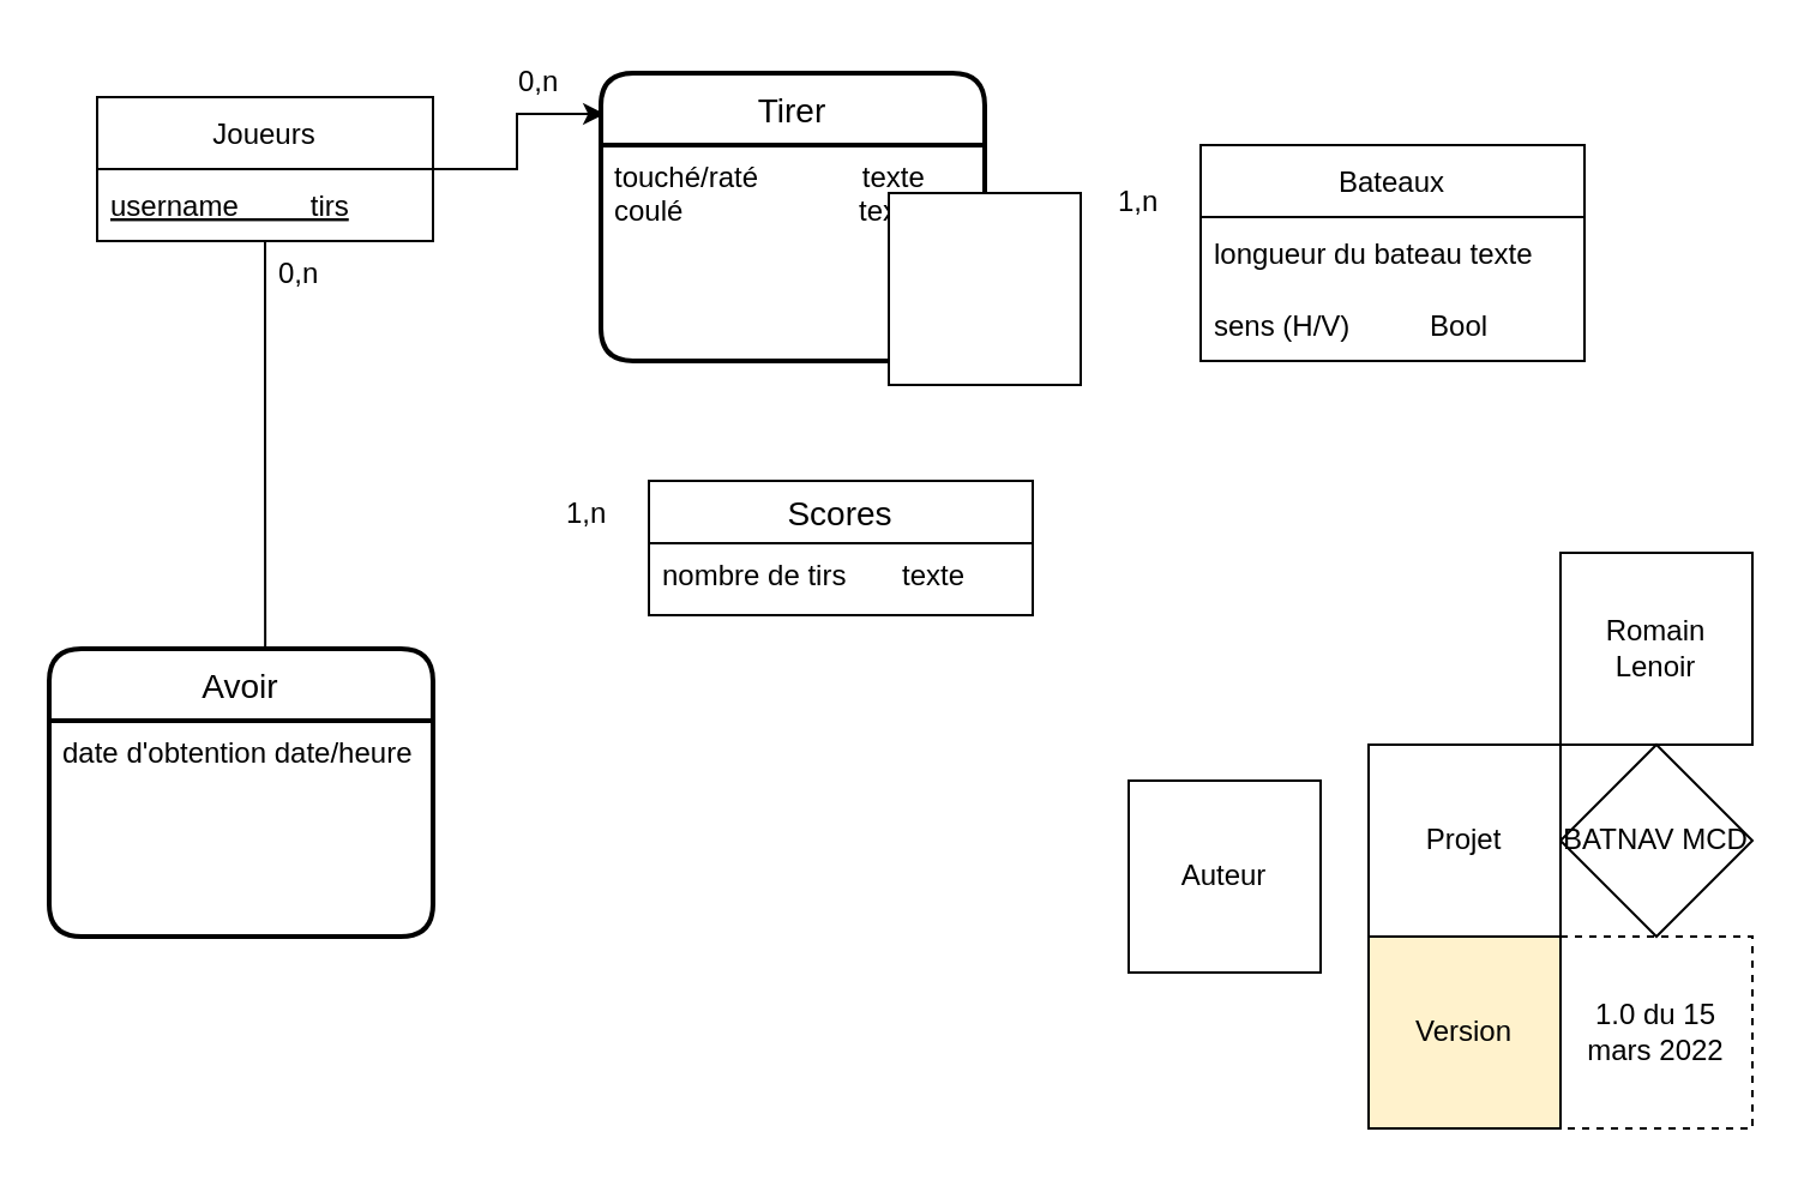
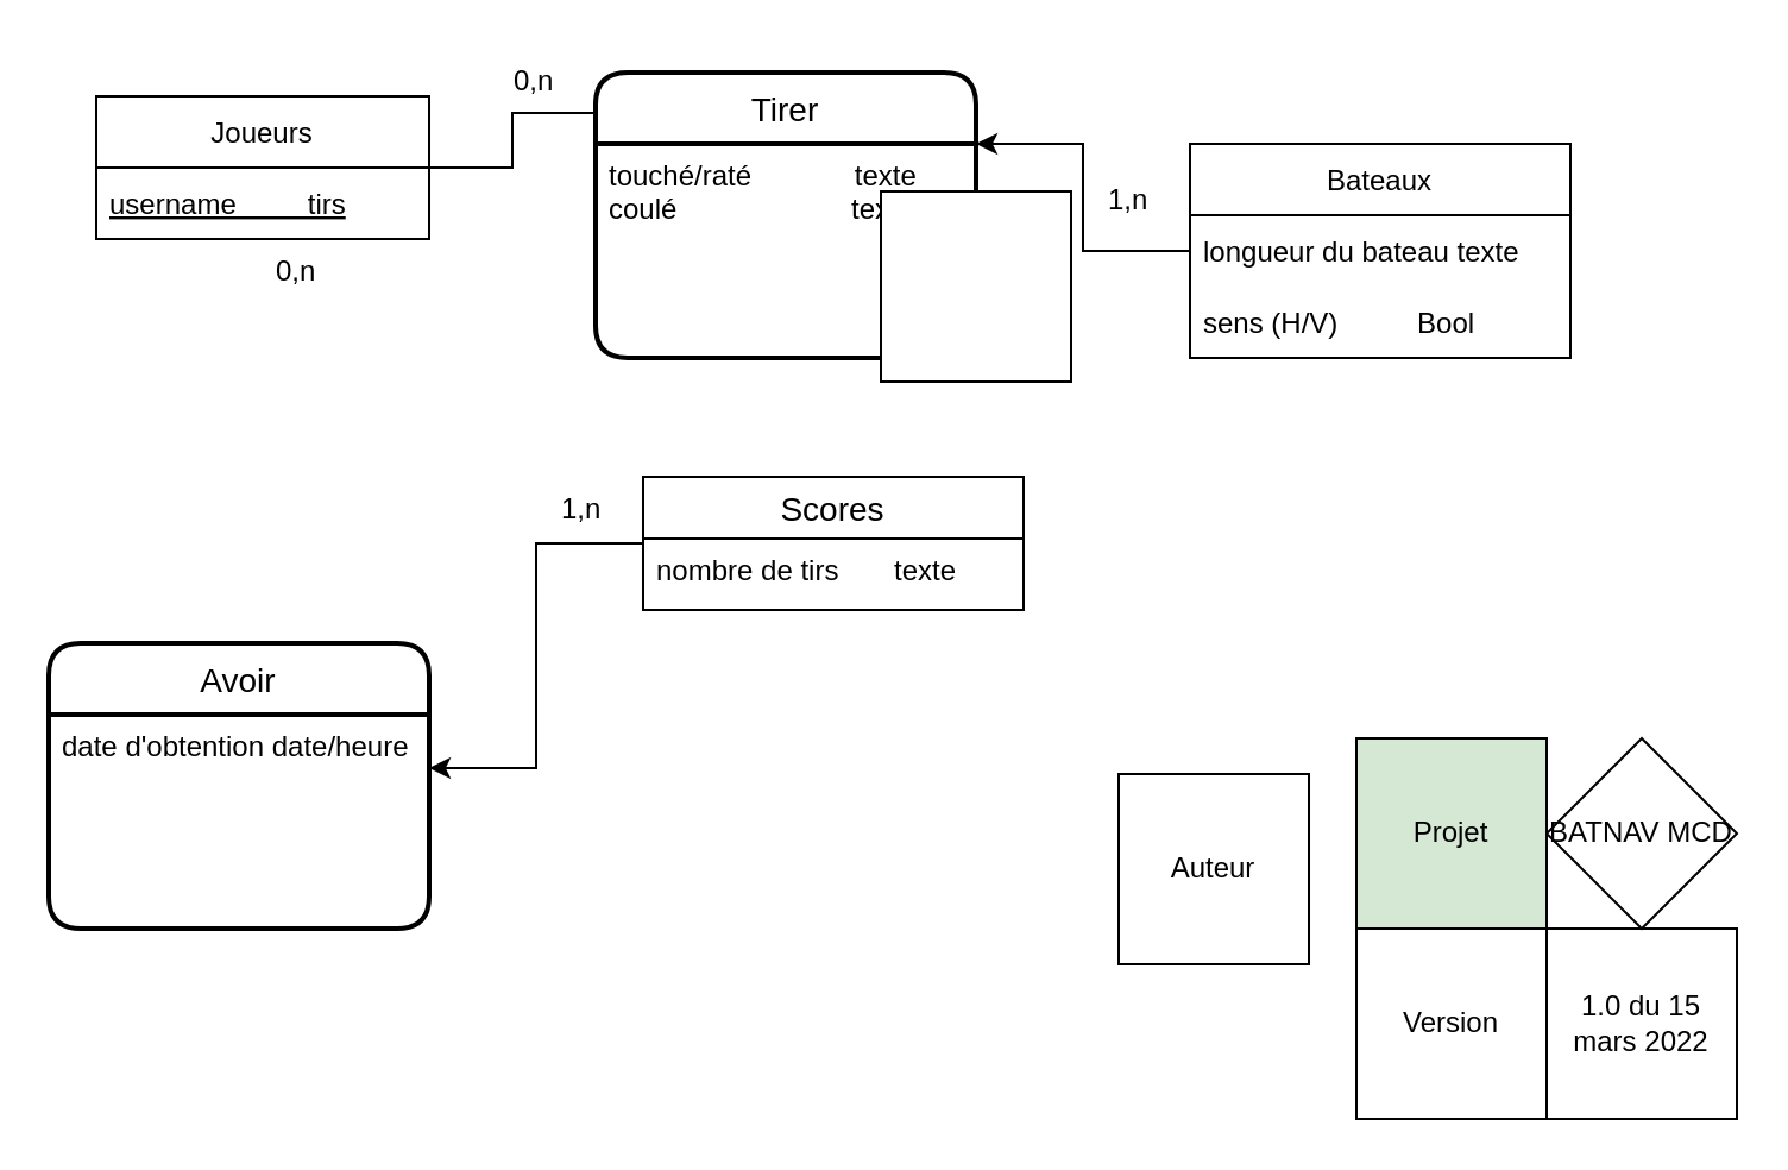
- <mxCell id="7" style="edgeStyle=orthogonalEdgeStyle;rounded=0;orthogonalLoop=1;jettySize=auto;html=1;entryX=0.01;entryY=0.142;entryDx=0;entryDy=0;entryPerimeter=0;" edge="1" parent="1" source="8" target="10"><mxGeometry relative="1" as="geometry" /></mxCell>
+ <mxCell id="7" style="edgeStyle=orthogonalEdgeStyle;rounded=0;orthogonalLoop=1;jettySize=auto;html=1;entryX=0.01;entryY=0.142;entryDx=0;entryDy=0;entryPerimeter=0;endArrow=none;" edge="1" parent="1" source="8" target="10"><mxGeometry relative="1" as="geometry" /></mxCell>
+ <mxCell id="2" style="edgeStyle=orthogonalEdgeStyle;rounded=0;orthogonalLoop=1;jettySize=auto;html=1;entryX=1;entryY=0.25;entryDx=0;entryDy=0;" edge="1" parent="1" source="3" target="10"><mxGeometry relative="1" as="geometry" /></mxCell>
- <mxCell id="6" style="edgeStyle=orthogonalEdgeStyle;rounded=0;orthogonalLoop=1;jettySize=auto;html=1;entryX=0.563;entryY=0.083;entryDx=0;entryDy=0;entryPerimeter=0;" edge="1" parent="1" source="8" target="15"><mxGeometry relative="1" as="geometry" /></mxCell>
- <mxCell id="27" value="Romain Lenoir" style="whiteSpace=wrap;html=1;aspect=fixed;" vertex="1" parent="1"><mxGeometry x="650" y="230" width="80" height="80" as="geometry" /></mxCell>
+ <mxCell id="12" style="edgeStyle=orthogonalEdgeStyle;rounded=0;orthogonalLoop=1;jettySize=auto;html=1;entryX=1;entryY=0.25;entryDx=0;entryDy=0;" edge="1" parent="1" source="13" target="16"><mxGeometry relative="1" as="geometry" /></mxCell>
- <mxCell id="30" value="Projet" style="whiteSpace=wrap;html=1;aspect=fixed;" vertex="1" parent="1"><mxGeometry x="570" y="310" width="80" height="80" as="geometry" /></mxCell>
+ <mxCell id="30" value="Projet" style="whiteSpace=wrap;html=1;aspect=fixed;fillColor=#d5e8d4;" vertex="1" parent="1"><mxGeometry x="570" y="310" width="80" height="80" as="geometry" /></mxCell>
- <mxCell id="26" value="Version" style="whiteSpace=wrap;html=1;aspect=fixed;fillColor=#fff2cc;" vertex="1" parent="1"><mxGeometry x="570" y="390" width="80" height="80" as="geometry" /></mxCell>
+ <mxCell id="26" value="Version" style="whiteSpace=wrap;html=1;aspect=fixed;" vertex="1" parent="1"><mxGeometry x="570" y="390" width="80" height="80" as="geometry" /></mxCell>
- <mxCell id="25" value="1.0 du 15 mars 2022" style="whiteSpace=wrap;html=1;aspect=fixed;dashed=1;" vertex="1" parent="1"><mxGeometry x="650" y="390" width="80" height="80" as="geometry" /></mxCell>
+ <mxCell id="25" value="1.0 du 15 mars 2022" style="whiteSpace=wrap;html=1;aspect=fixed;" vertex="1" parent="1"><mxGeometry x="650" y="390" width="80" height="80" as="geometry" /></mxCell>
